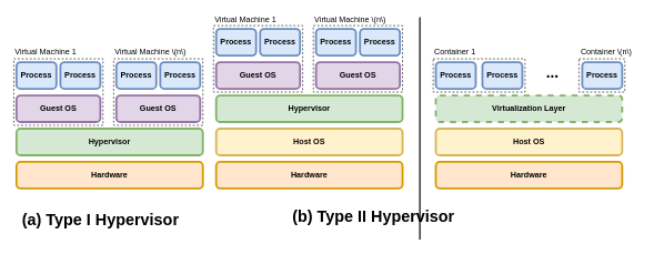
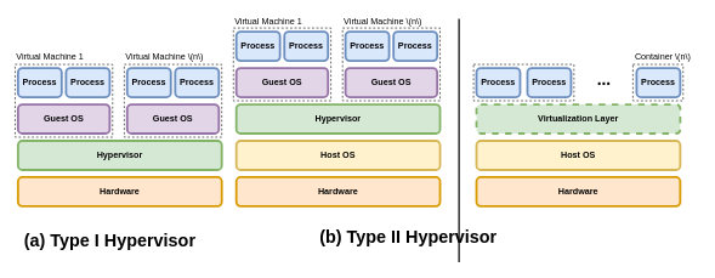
- <mxCell id="33" value="Container 1" style="text;html=1;align=left;verticalAlign=middle;resizable=0;points=[];autosize=1;fontSize=12;" parent="1" vertex="1"><mxGeometry x="650" y="68" width="80" height="20" as="geometry" /></mxCell>
